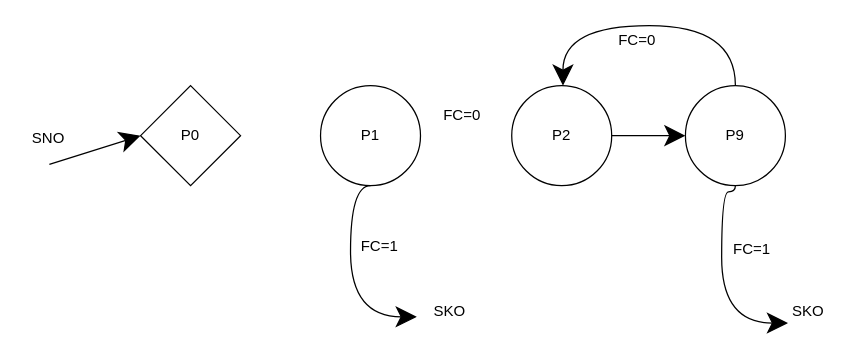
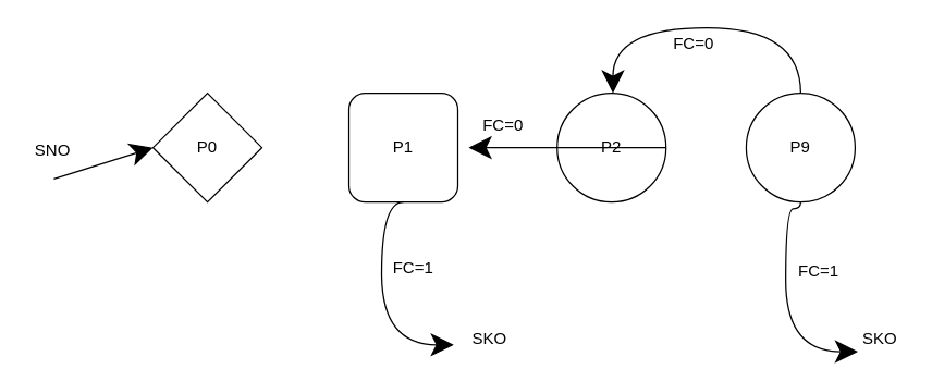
- <mxCell id="3" value="P1" style="ellipse;whiteSpace=wrap;html=1;aspect=fixed;hachureGap=4;" vertex="1" parent="1"><mxGeometry x="256" y="68" width="80" height="80" as="geometry" /></mxCell>
+ <mxCell id="3" value="P1" style="whiteSpace=wrap;html=1;aspect=fixed;hachureGap=4;rounded=1;" vertex="1" parent="1"><mxGeometry x="256" y="68" width="80" height="80" as="geometry" /></mxCell>
- <mxCell id="10" value="" style="endArrow=classic;html=1;rounded=0;startSize=14;endSize=14;sourcePerimeterSpacing=8;targetPerimeterSpacing=8;curved=1;entryX=0;entryY=0.5;entryDx=0;entryDy=0;exitX=1;exitY=0.5;exitDx=0;exitDy=0;" edge="1" parent="1" source="4" target="5"><mxGeometry width="50" height="50" relative="1" as="geometry"><mxPoint x="285" y="154" as="sourcePoint" /><mxPoint x="335" y="104" as="targetPoint" /></mxGeometry></mxCell>
+ <mxCell id="10" value="" style="endArrow=classic;html=1;rounded=0;startSize=14;endSize=14;sourcePerimeterSpacing=8;targetPerimeterSpacing=8;curved=1;exitX=1;exitY=0.5;exitDx=0;exitDy=0;" edge="1" parent="1" source="4" target="3"><mxGeometry width="50" height="50" relative="1" as="geometry"><mxPoint x="285" y="154" as="sourcePoint" /><mxPoint x="335" y="104" as="targetPoint" /></mxGeometry></mxCell>
